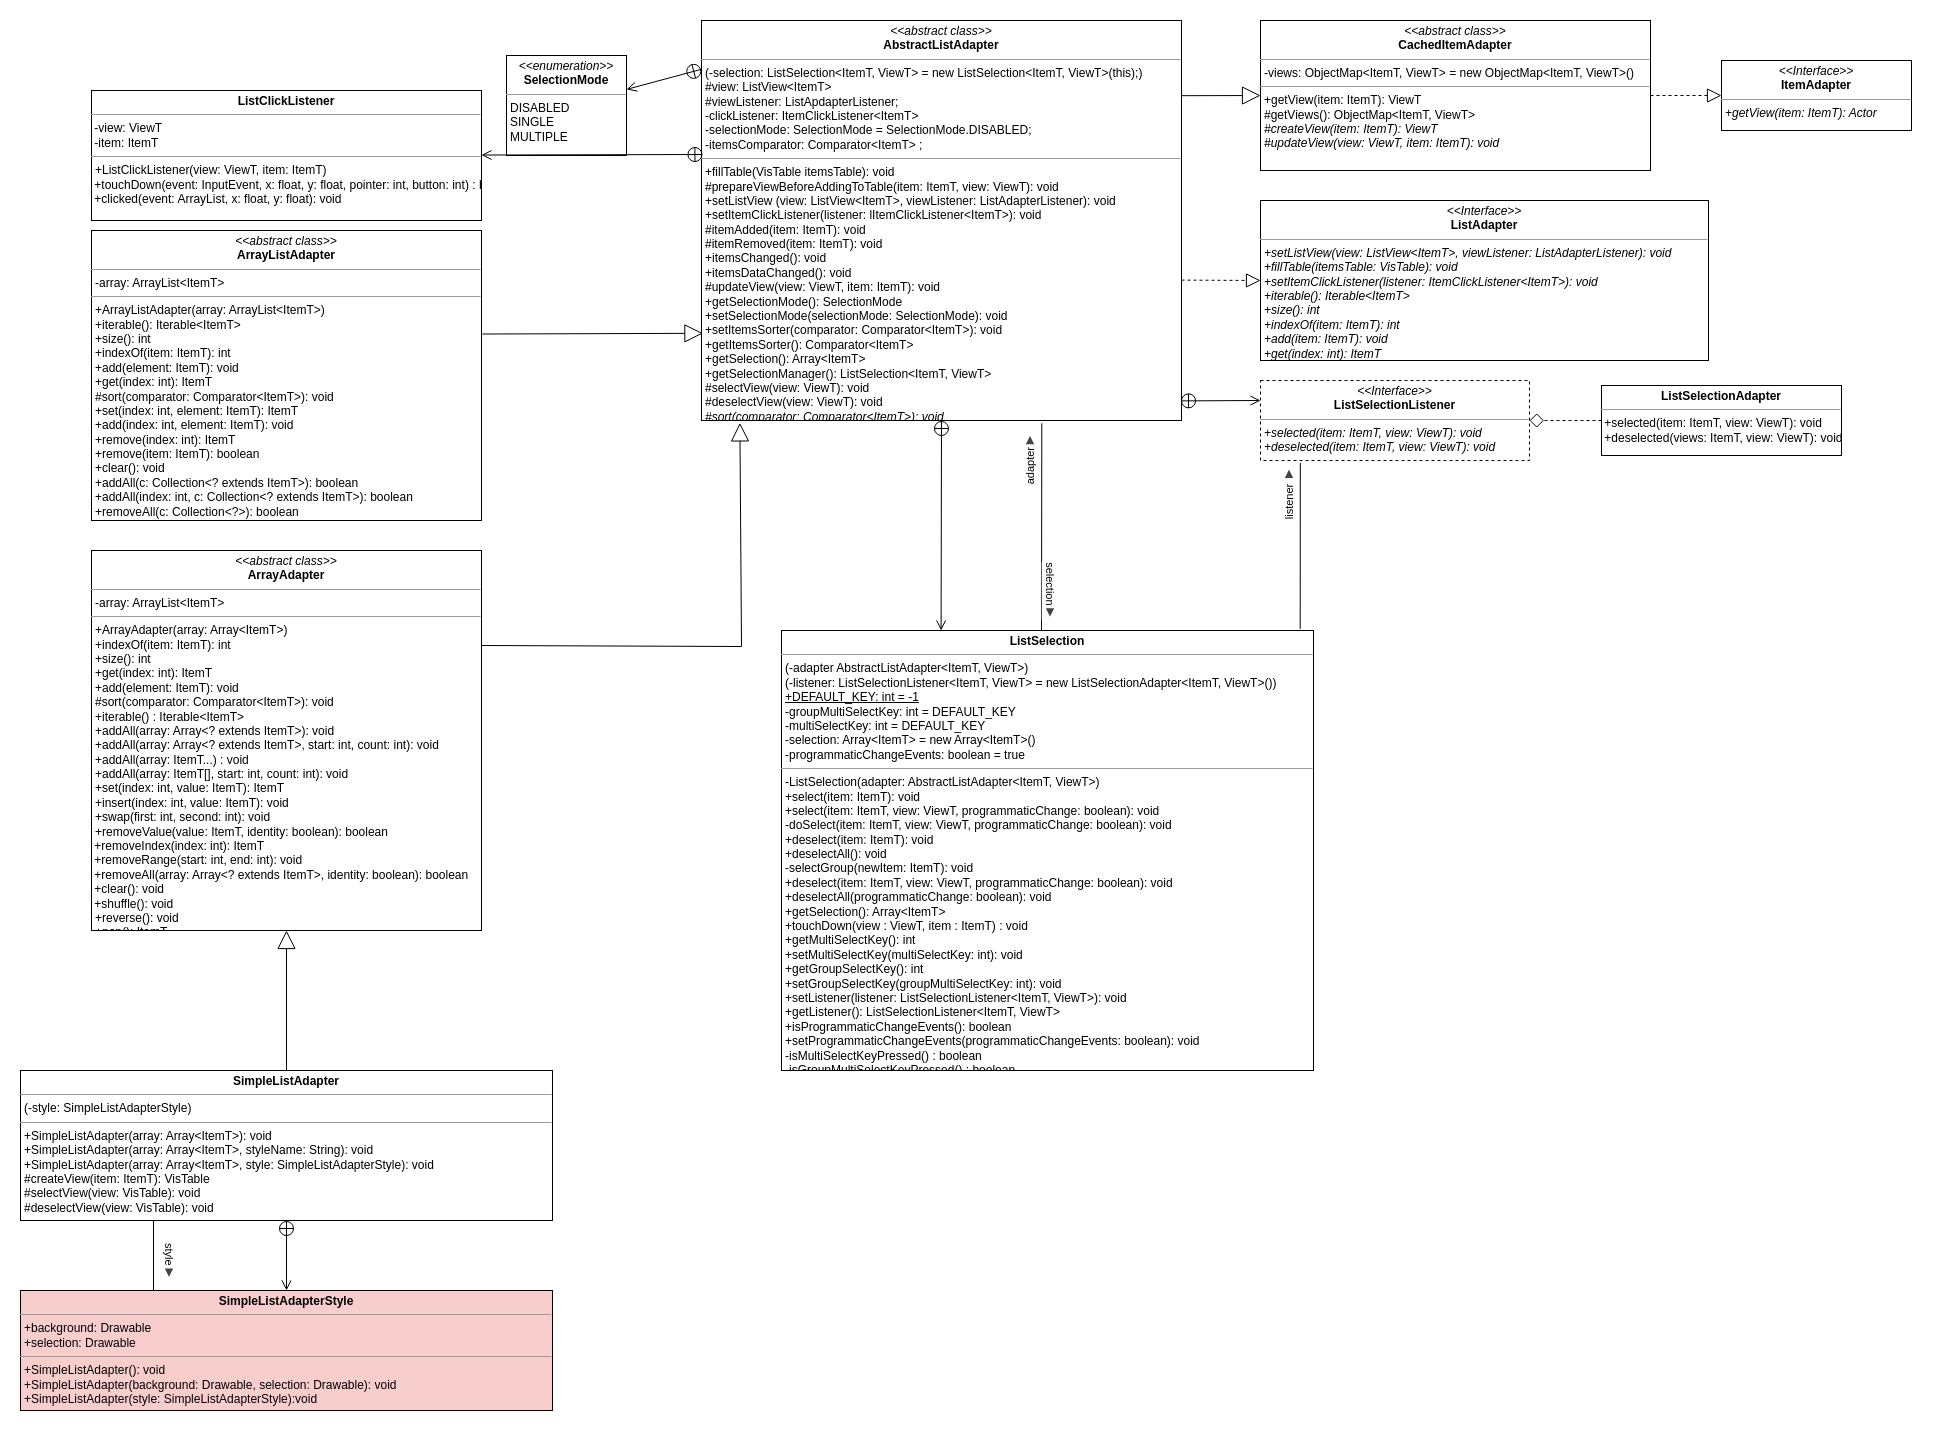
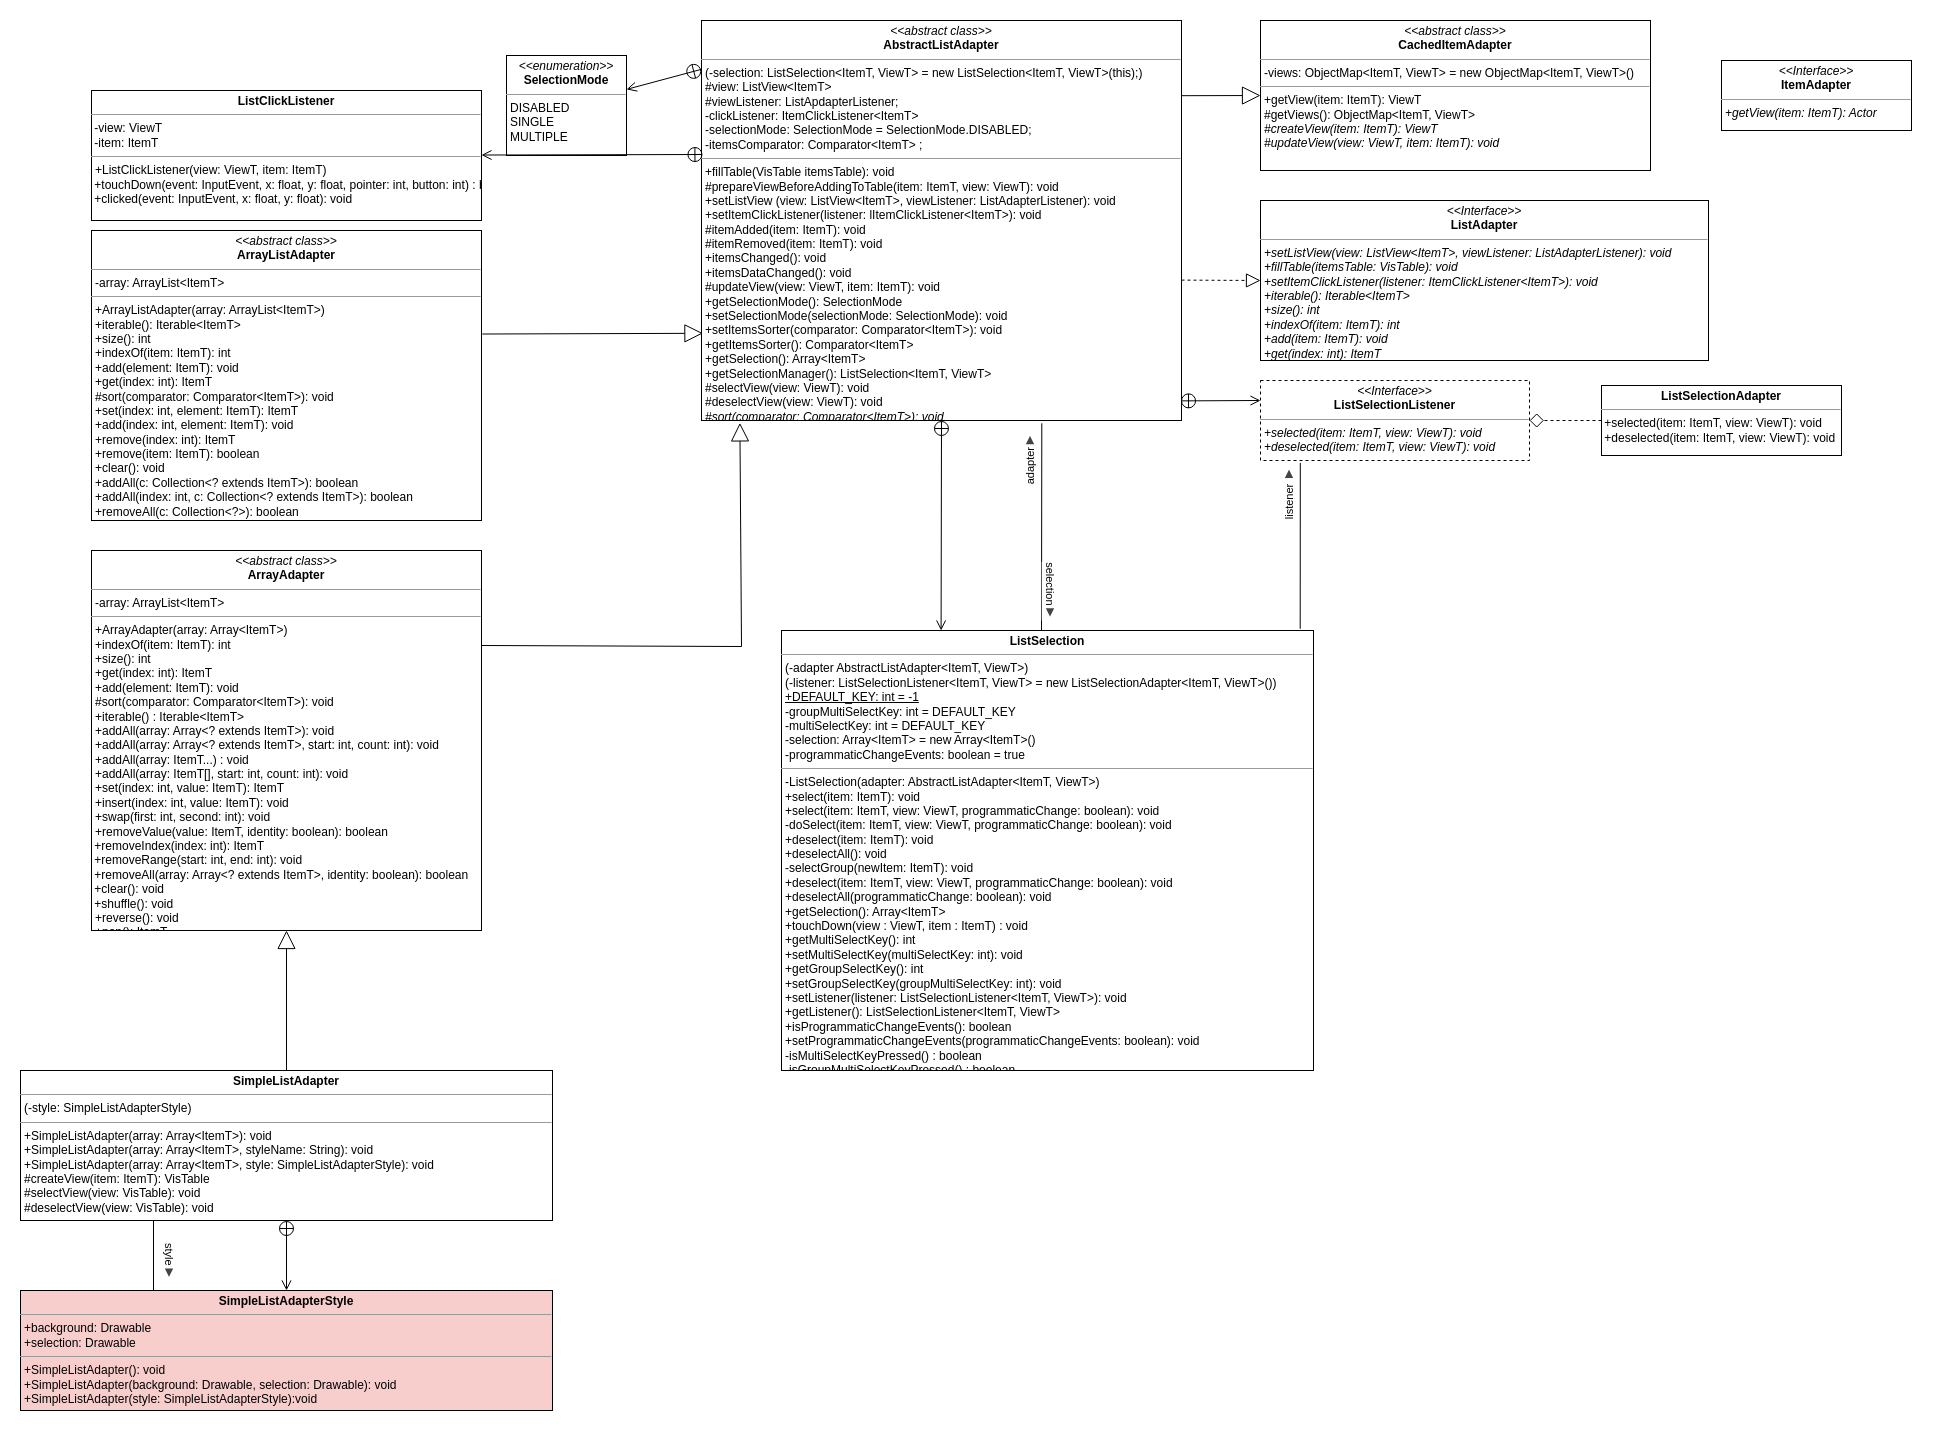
- <mxCell id="7" value="" style="endArrow=block;dashed=1;endFill=0;endSize=12;html=1;exitX=1;exitY=0.5;exitDx=0;exitDy=0;entryX=0;entryY=0.5;entryDx=0;entryDy=0;" edge="1" parent="1" source="3" target="4"><mxGeometry width="160" relative="1" as="geometry"><mxPoint x="1571" y="237" as="sourcePoint" /><mxPoint x="1731" y="237" as="targetPoint" /></mxGeometry></mxCell>
- <mxCell id="30" value="&lt;p style=&quot;margin: 0px ; margin-top: 4px ; text-align: center&quot;&gt;&lt;b&gt;ListClickListener&lt;/b&gt;&lt;/p&gt;&lt;hr size=&quot;1&quot;&gt;&lt;span style=&quot;font-size: 12px&quot;&gt;&amp;nbsp;-view: ViewT&lt;/span&gt;&lt;br&gt;&lt;span style=&quot;font-size: 12px&quot;&gt;&amp;nbsp;-item: ItemT&lt;/span&gt;&lt;br&gt;&lt;hr size=&quot;1&quot;&gt;&lt;p style=&quot;margin: 0px ; margin-left: 4px&quot;&gt;&lt;span&gt;+ListClickListener(view: ViewT, item: ItemT)&lt;/span&gt;&lt;br&gt;&lt;/p&gt;&lt;div&gt;&lt;span style=&quot;font-size: 12px&quot;&gt;&amp;nbsp;+touchDown(event: InputEvent, x: float, y: float, pointer: int, button: int) : boolean&lt;/span&gt;&lt;br&gt;&lt;/div&gt;&lt;div&gt;&lt;span style=&quot;font-size: 12px&quot;&gt;&amp;nbsp;+clicked(event: ArrayList, x: float, y: float): void&lt;/span&gt;&lt;br&gt;&lt;/div&gt;" style="verticalAlign=top;align=left;overflow=fill;fontSize=12;fontFamily=Helvetica;html=1;" vertex="1" parent="1"><mxGeometry x="91" y="90" width="390" height="130" as="geometry" /></mxCell>
+ <mxCell id="30" value="&lt;p style=&quot;margin: 0px ; margin-top: 4px ; text-align: center&quot;&gt;&lt;b&gt;ListClickListener&lt;/b&gt;&lt;/p&gt;&lt;hr size=&quot;1&quot;&gt;&lt;span style=&quot;font-size: 12px&quot;&gt;&amp;nbsp;-view: ViewT&lt;/span&gt;&lt;br&gt;&lt;span style=&quot;font-size: 12px&quot;&gt;&amp;nbsp;-item: ItemT&lt;/span&gt;&lt;br&gt;&lt;hr size=&quot;1&quot;&gt;&lt;p style=&quot;margin: 0px ; margin-left: 4px&quot;&gt;&lt;span&gt;+ListClickListener(view: ViewT, item: ItemT)&lt;/span&gt;&lt;br&gt;&lt;/p&gt;&lt;div&gt;&lt;span style=&quot;font-size: 12px&quot;&gt;&amp;nbsp;+touchDown(event: InputEvent, x: float, y: float, pointer: int, button: int) : boolean&lt;/span&gt;&lt;br&gt;&lt;/div&gt;&lt;div&gt;&lt;span style=&quot;font-size: 12px&quot;&gt;&amp;nbsp;+clicked(event: InputEvent, x: float, y: float): void&lt;/span&gt;&lt;br&gt;&lt;/div&gt;" style="verticalAlign=top;align=left;overflow=fill;fontSize=12;fontFamily=Helvetica;html=1;" vertex="1" parent="1"><mxGeometry x="91" y="90" width="390" height="130" as="geometry" /></mxCell>
- <mxCell id="26" value="&lt;p style=&quot;margin: 0px ; margin-top: 4px ; text-align: center&quot;&gt;&lt;b&gt;ListSelectionAdapter&lt;/b&gt;&lt;/p&gt;&lt;hr size=&quot;1&quot;&gt;&lt;p style=&quot;margin: 0px ; margin-left: 4px&quot;&gt;&lt;/p&gt;&lt;span style=&quot;font-size: 12px&quot;&gt;&amp;nbsp;+selected(item: ItemT, view: ViewT): void&lt;/span&gt;&lt;br&gt;&lt;span style=&quot;font-size: 12px&quot;&gt;&amp;nbsp;+deselected(views: ItemT, view: ViewT): void&lt;/span&gt;&lt;p style=&quot;margin: 0px ; margin-left: 4px&quot;&gt;&lt;br&gt;&lt;/p&gt;&lt;div&gt;&lt;font color=&quot;#ff99cc&quot;&gt;&lt;br&gt;&lt;/font&gt;&lt;/div&gt;" style="verticalAlign=top;align=left;overflow=fill;fontSize=12;fontFamily=Helvetica;html=1;" vertex="1" parent="1"><mxGeometry x="1601" y="385" width="240" height="70" as="geometry" /></mxCell>
+ <mxCell id="26" value="&lt;p style=&quot;margin: 0px ; margin-top: 4px ; text-align: center&quot;&gt;&lt;b&gt;ListSelectionAdapter&lt;/b&gt;&lt;/p&gt;&lt;hr size=&quot;1&quot;&gt;&lt;p style=&quot;margin: 0px ; margin-left: 4px&quot;&gt;&lt;/p&gt;&lt;span style=&quot;font-size: 12px&quot;&gt;&amp;nbsp;+selected(item: ItemT, view: ViewT): void&lt;/span&gt;&lt;br&gt;&lt;span style=&quot;font-size: 12px&quot;&gt;&amp;nbsp;+deselected(item: ItemT, view: ViewT): void&lt;/span&gt;&lt;p style=&quot;margin: 0px ; margin-left: 4px&quot;&gt;&lt;br&gt;&lt;/p&gt;&lt;div&gt;&lt;font color=&quot;#ff99cc&quot;&gt;&lt;br&gt;&lt;/font&gt;&lt;/div&gt;" style="verticalAlign=top;align=left;overflow=fill;fontSize=12;fontFamily=Helvetica;html=1;" vertex="1" parent="1"><mxGeometry x="1601" y="385" width="240" height="70" as="geometry" /></mxCell>
